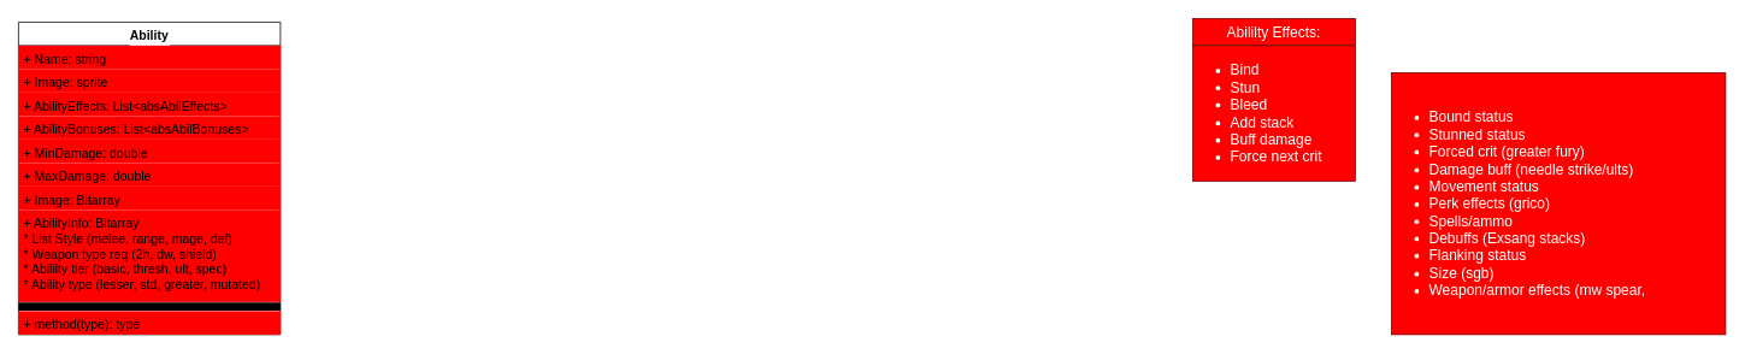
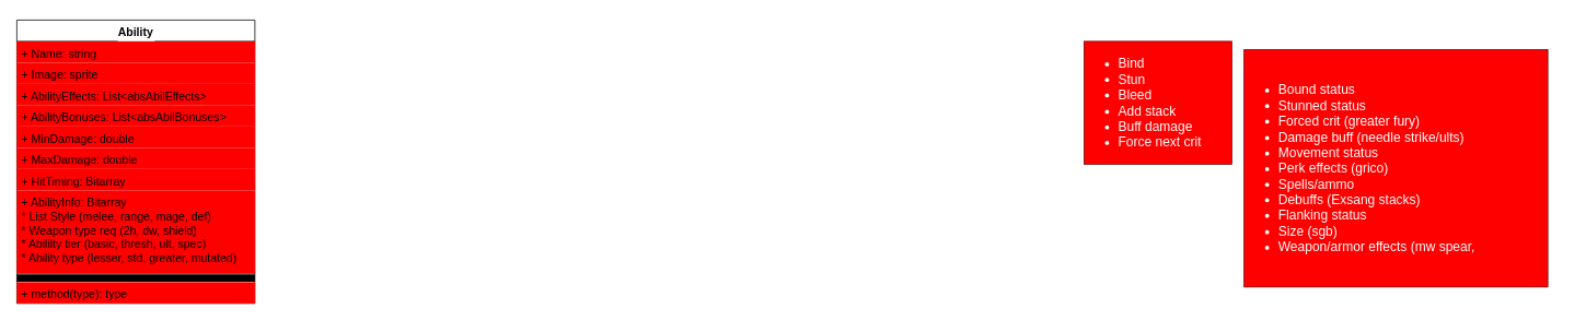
- <mxCell id="13" value="Abililty Effects:" style="text;html=1;strokeColor=#6F0000;fillColor=#FF0000;align=center;verticalAlign=middle;whiteSpace=wrap;rounded=0;labelBackgroundColor=#ff0000;fontColor=#FFFFFF;fontSize=16;gradientColor=none;" vertex="1" parent="1"><mxGeometry x="1320" y="20" width="180" height="30" as="geometry" /></mxCell>
- <mxCell id="9" value="+ Image: Bitarray" style="text;strokeColor=none;fillColor=#ff0000;align=left;verticalAlign=top;spacingLeft=4;spacingRight=4;overflow=hidden;rotatable=0;points=[[0,0.5],[1,0.5]];portConstraint=eastwest;fontSize=14;" parent="2" vertex="1"><mxGeometry y="182" width="290" height="26" as="geometry" /></mxCell>
+ <mxCell id="9" value="+ HitTiming: Bitarray" style="text;strokeColor=none;fillColor=#ff0000;align=left;verticalAlign=top;spacingLeft=4;spacingRight=4;overflow=hidden;rotatable=0;points=[[0,0.5],[1,0.5]];portConstraint=eastwest;fontSize=14;" parent="2" vertex="1"><mxGeometry y="182" width="290" height="26" as="geometry" /></mxCell>
- <mxCell id="15" value="&lt;ul&gt;&lt;li&gt;Bound status&lt;/li&gt;&lt;li&gt;Stunned status&amp;nbsp;&lt;/li&gt;&lt;li&gt;Forced crit (greater fury)&lt;/li&gt;&lt;li&gt;Damage buff (needle strike/ults)&lt;/li&gt;&lt;li&gt;Movement status&lt;/li&gt;&lt;li&gt;Perk effects (grico)&lt;/li&gt;&lt;li&gt;Spells/ammo&lt;/li&gt;&lt;li&gt;Debuffs (Exsang stacks)&lt;/li&gt;&lt;li&gt;Flanking status&lt;/li&gt;&lt;li&gt;Size (sgb)&lt;/li&gt;&lt;li&gt;Weapon/armor effects (mw spear,&amp;nbsp;&lt;/li&gt;&lt;/ul&gt;" style="text;html=1;strokeColor=#6F0000;fillColor=#FF0000;align=left;verticalAlign=middle;whiteSpace=wrap;rounded=0;labelBackgroundColor=#ff0000;fontColor=#FFFFFF;fontSize=16;gradientColor=none;" vertex="1" parent="1"><mxGeometry x="1540" y="80" width="370" height="290" as="geometry" /></mxCell>
+ <mxCell id="15" value="&lt;ul&gt;&lt;li&gt;Bound status&lt;/li&gt;&lt;li&gt;Stunned status&amp;nbsp;&lt;/li&gt;&lt;li&gt;Forced crit (greater fury)&lt;/li&gt;&lt;li&gt;Damage buff (needle strike/ults)&lt;/li&gt;&lt;li&gt;Movement status&lt;/li&gt;&lt;li&gt;Perk effects (grico)&lt;/li&gt;&lt;li&gt;Spells/ammo&lt;/li&gt;&lt;li&gt;Debuffs (Exsang stacks)&lt;/li&gt;&lt;li&gt;Flanking status&lt;/li&gt;&lt;li&gt;Size (sgb)&lt;/li&gt;&lt;li&gt;Weapon/armor effects (mw spear,&amp;nbsp;&lt;/li&gt;&lt;/ul&gt;" style="text;html=1;strokeColor=#6F0000;fillColor=#FF0000;align=left;verticalAlign=middle;whiteSpace=wrap;rounded=0;labelBackgroundColor=#ff0000;fontColor=#FFFFFF;fontSize=16;gradientColor=none;" vertex="1" parent="1"><mxGeometry x="1515" y="60" width="370" height="290" as="geometry" /></mxCell>
